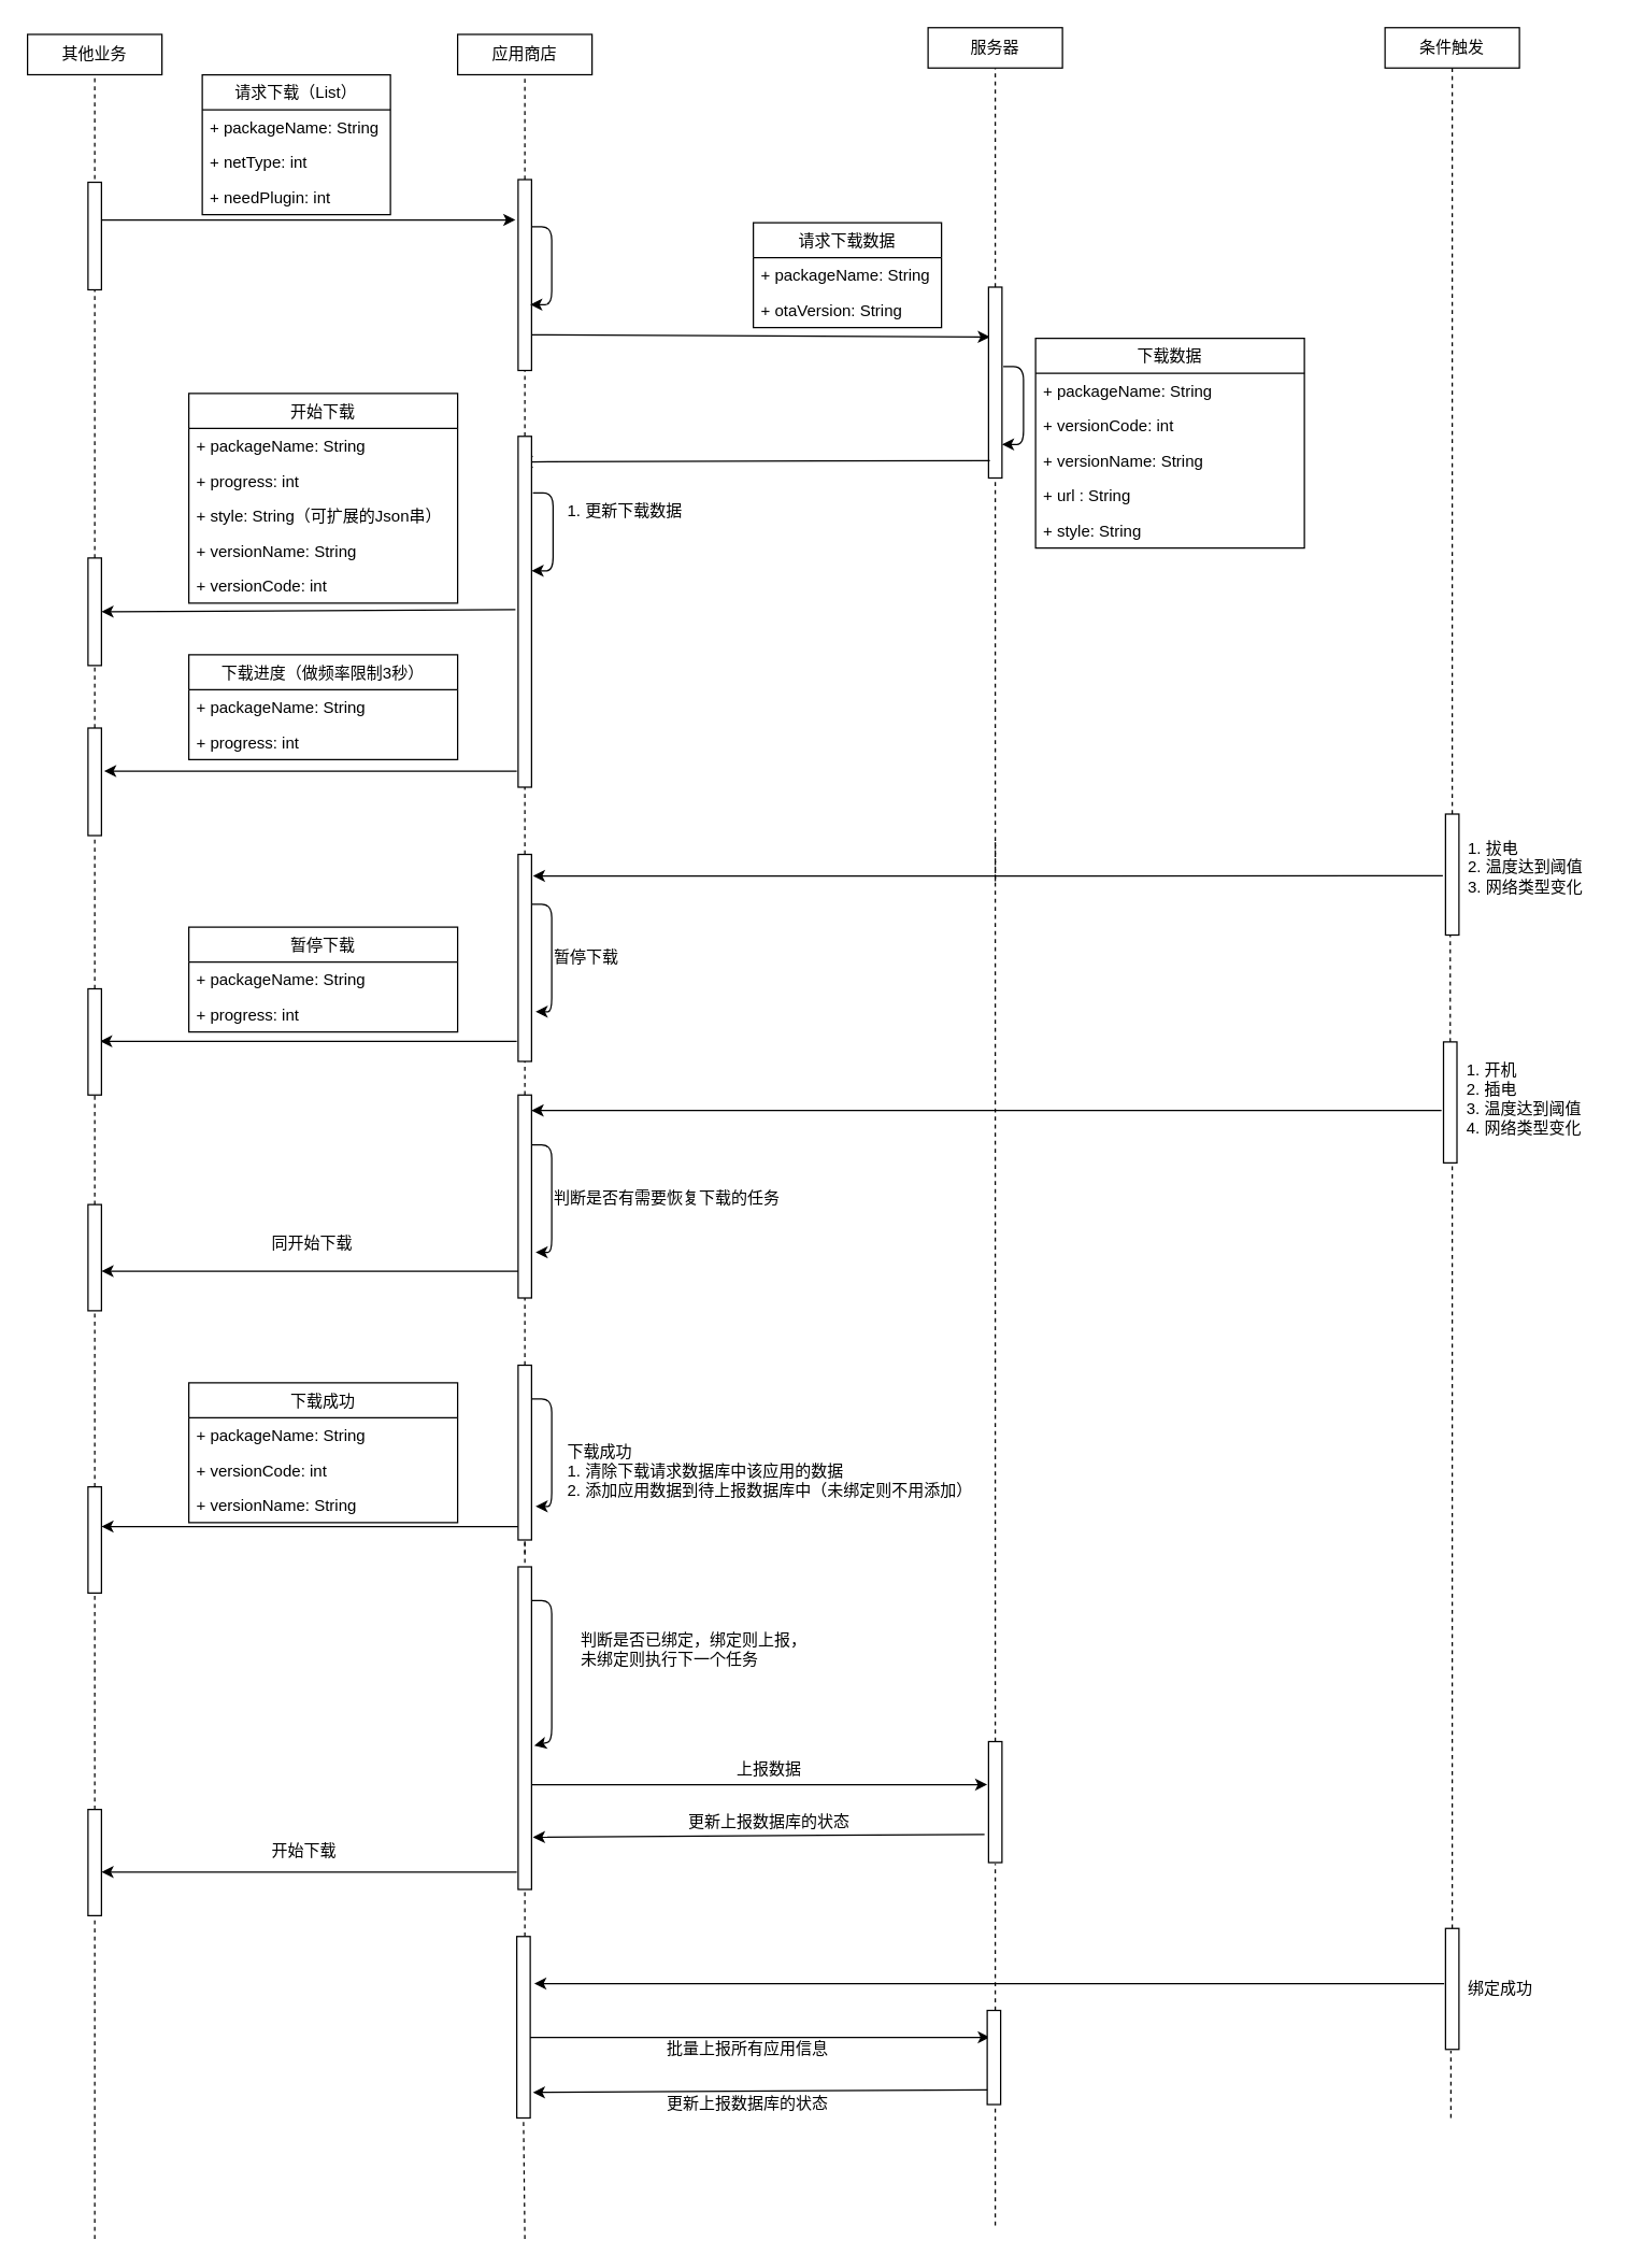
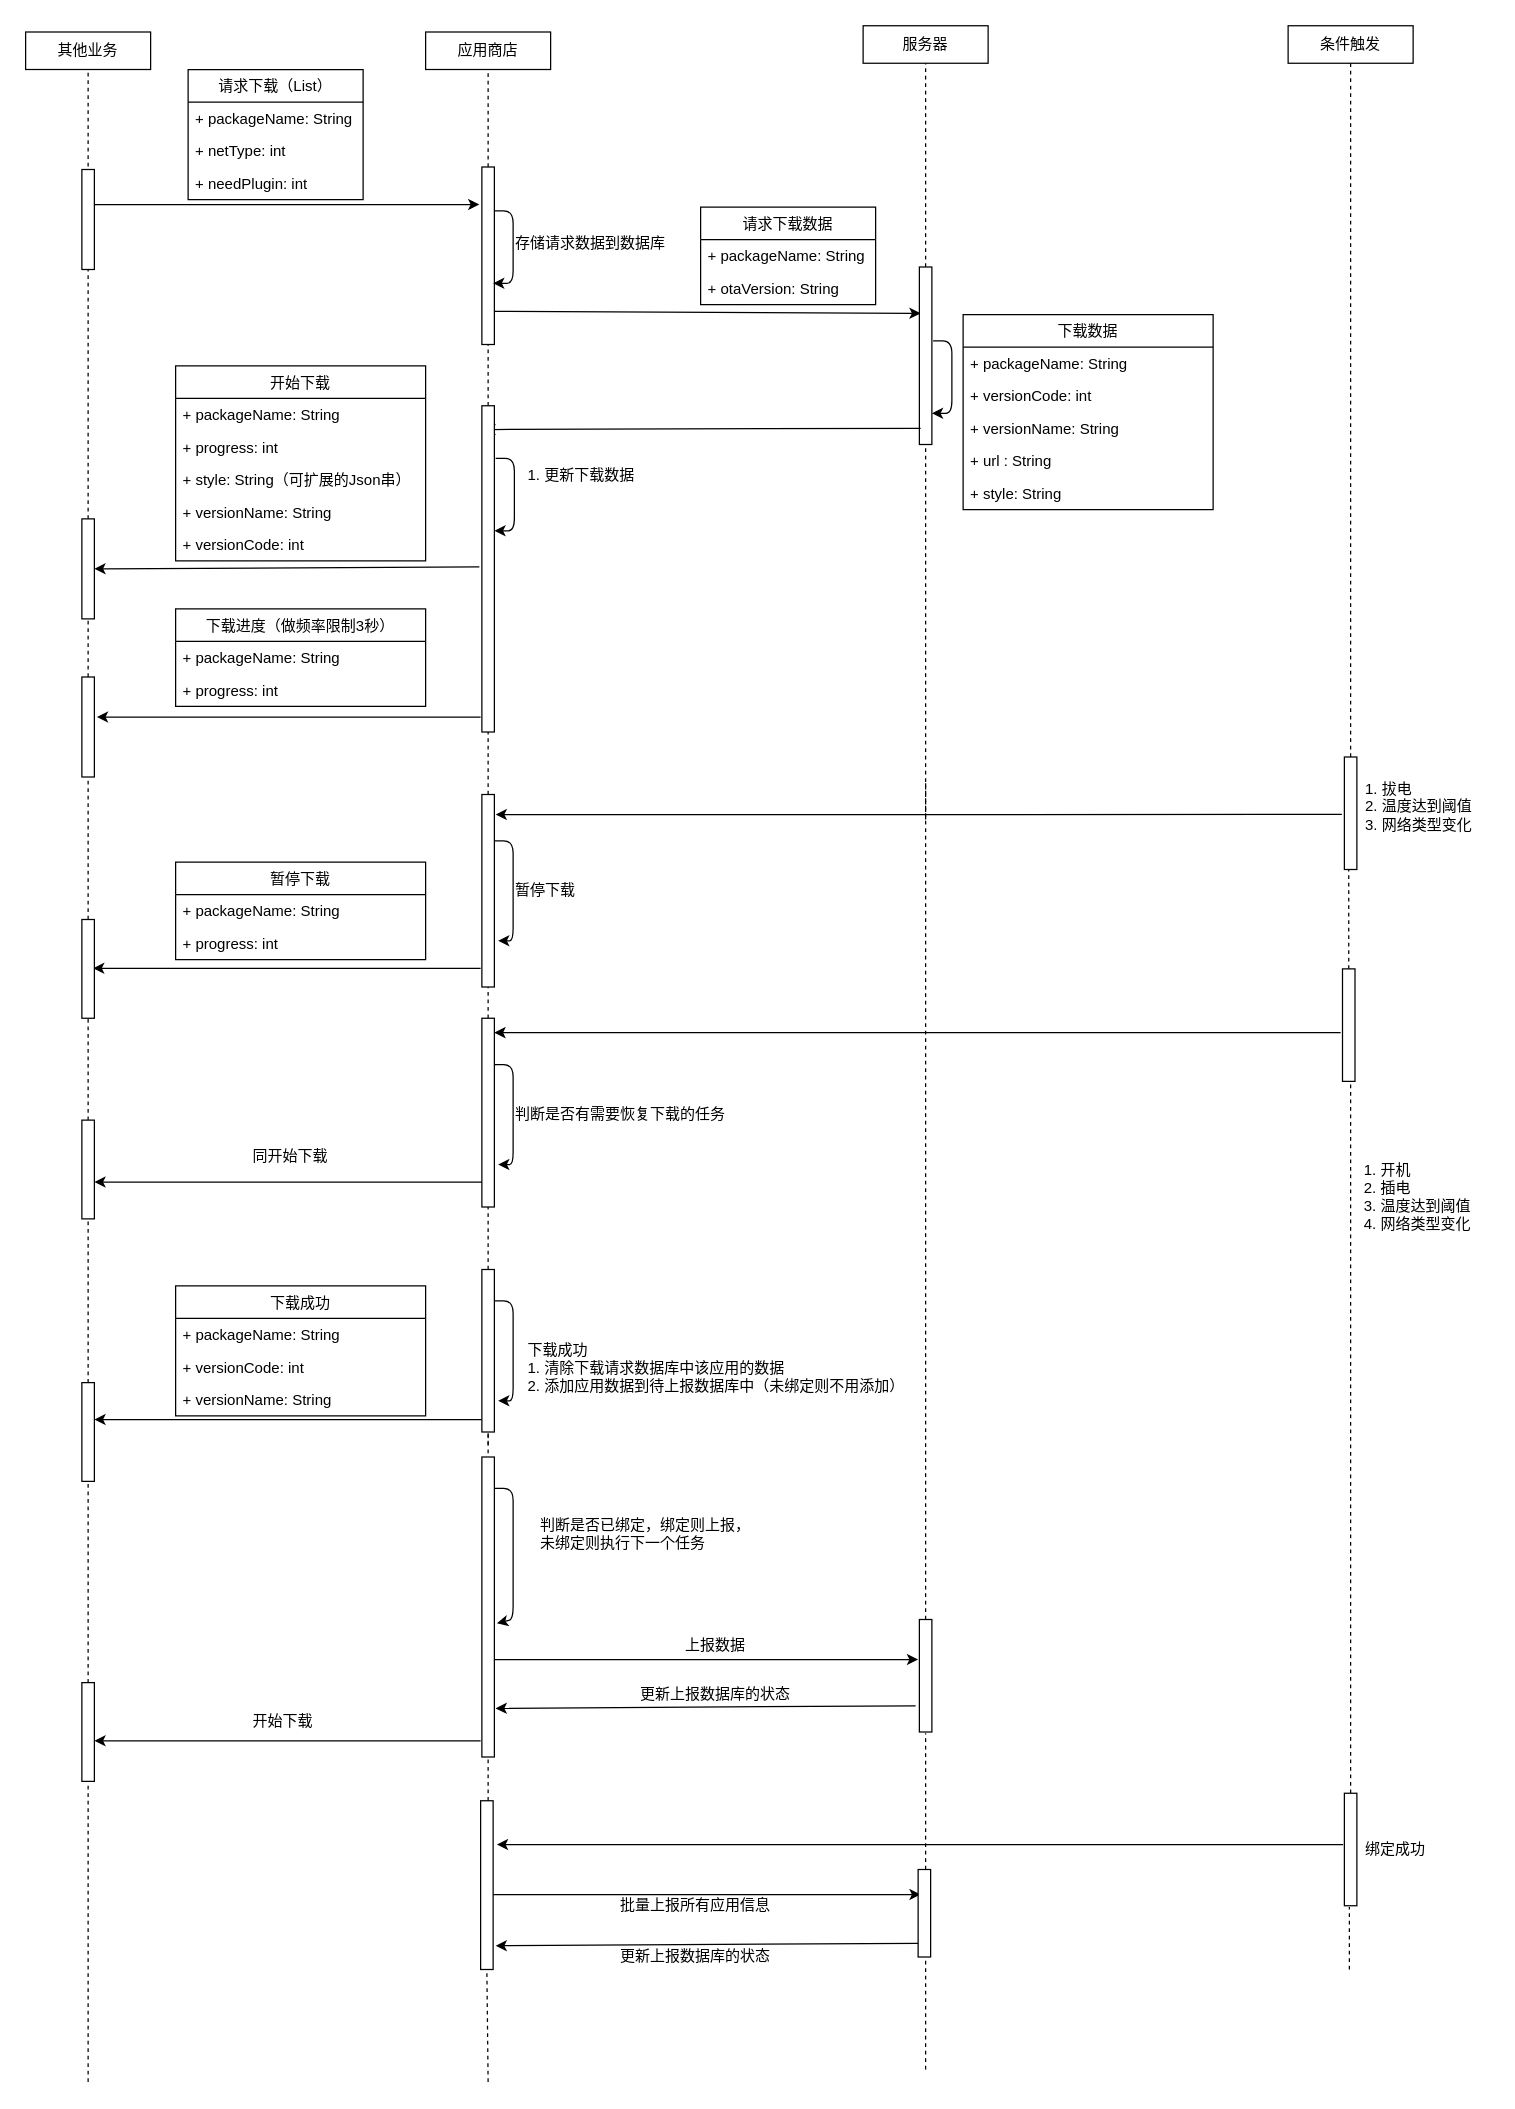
+ <mxCell id="16" value="存储请求数据到数据库&lt;br&gt;" style="text;html=1;resizable=0;points=[];autosize=1;align=left;verticalAlign=top;spacingTop=-4;" parent="1" vertex="1"><mxGeometry x="410" y="184" width="140" height="20" as="geometry" /></mxCell>
- <mxCell id="84" value="1. 开机&lt;br&gt;2. 插电&lt;br&gt;3. 温度达到阈值&lt;br&gt;4. 网络类型变化&lt;br&gt;" style="text;html=1;resizable=0;points=[];autosize=1;align=left;verticalAlign=top;spacingTop=-4;" parent="1" vertex="1"><mxGeometry x="1088.5" y="785.5" width="100" height="60" as="geometry" /></mxCell>
+ <mxCell id="84" value="1. 开机&lt;br&gt;2. 插电&lt;br&gt;3. 温度达到阈值&lt;br&gt;4. 网络类型变化&lt;br&gt;" style="text;html=1;resizable=0;points=[];autosize=1;align=left;verticalAlign=top;spacingTop=-4;" parent="1" vertex="1"><mxGeometry x="1088.5" y="925.5" width="100" height="60" as="geometry" /></mxCell>
